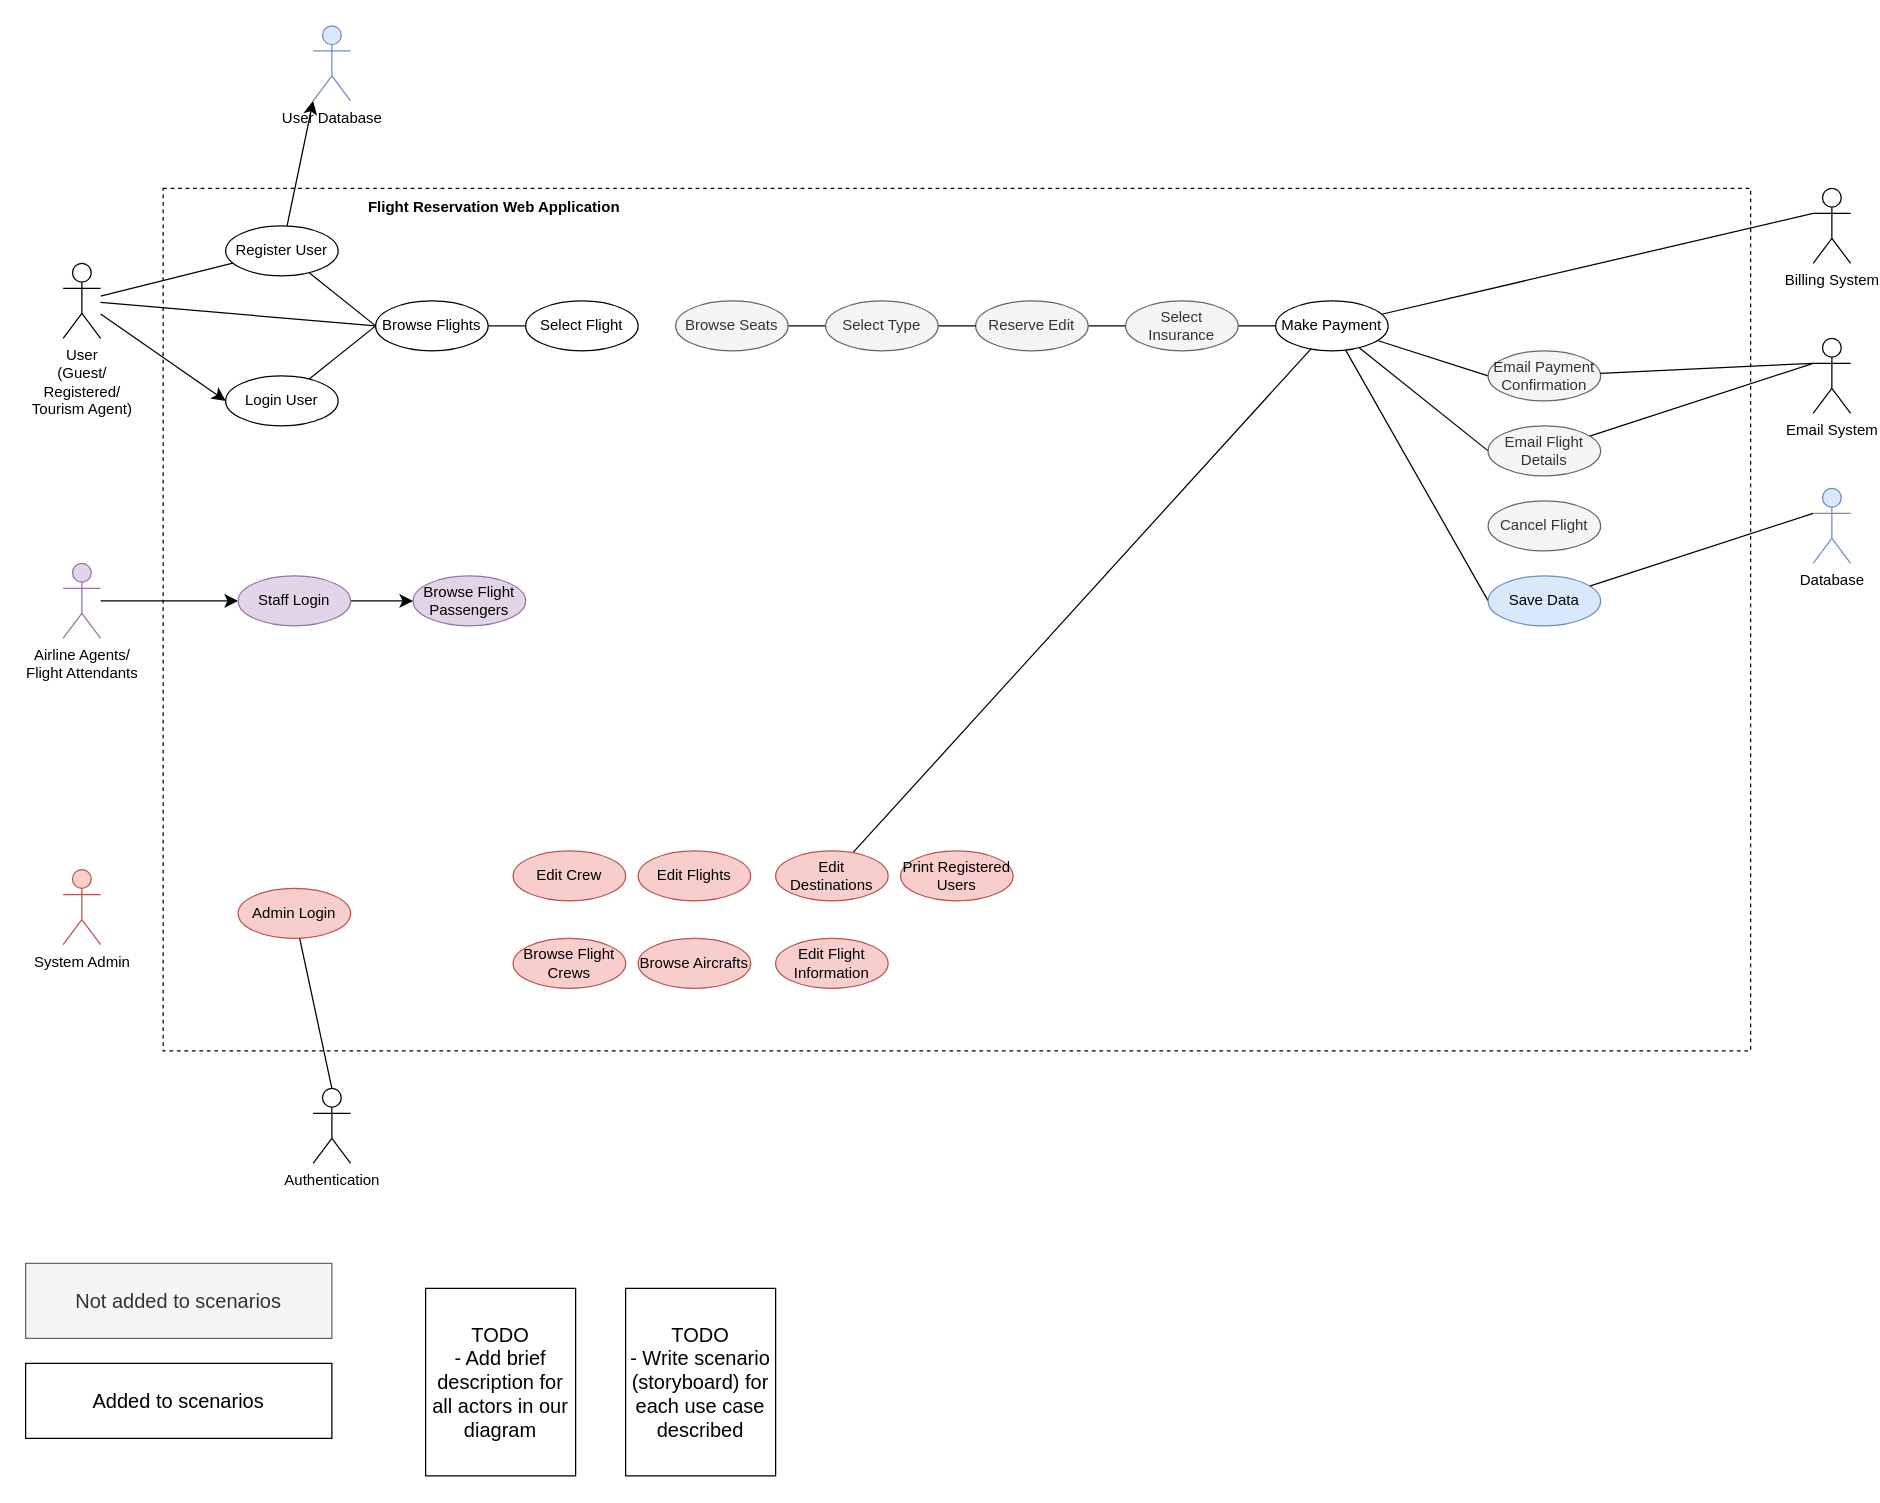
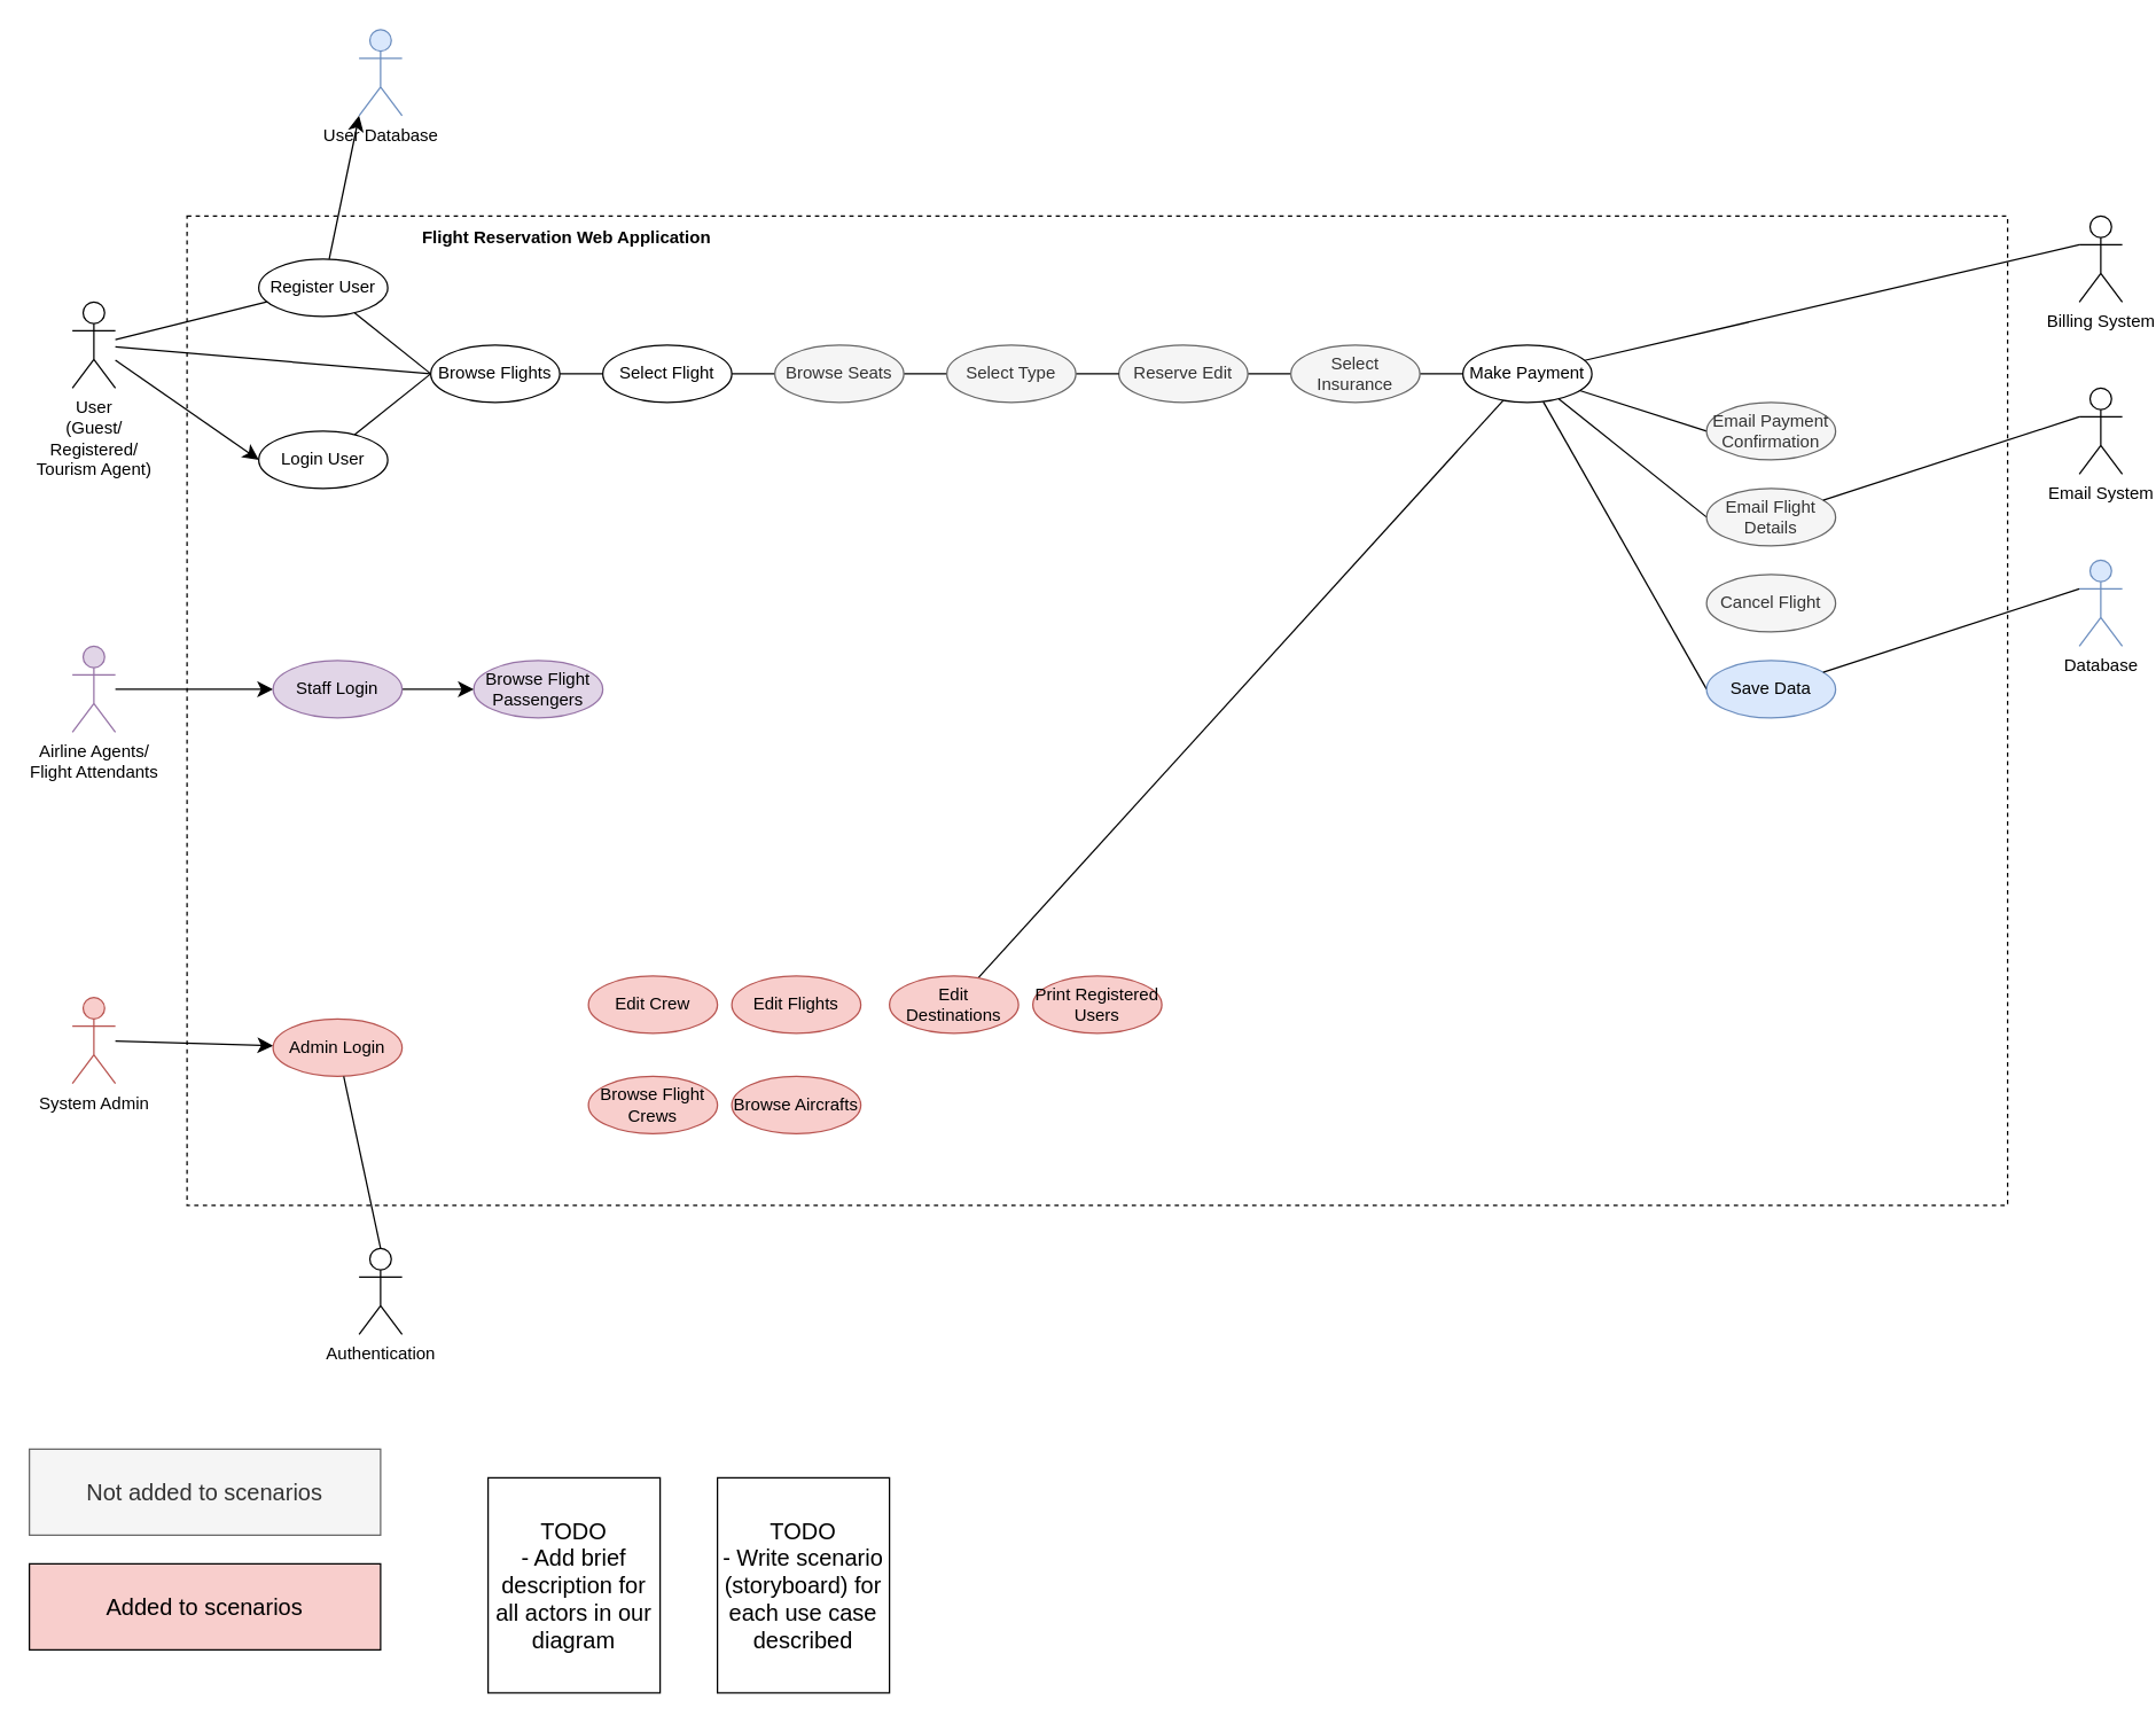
+ <mxCell id="17" style="edgeStyle=none;curved=1;rounded=0;orthogonalLoop=1;jettySize=auto;html=1;fontSize=12;startSize=8;endSize=8;endArrow=none;endFill=0;" edge="1" parent="1" source="18" target="34"><mxGeometry relative="1" as="geometry" /></mxCell>
- <mxCell id="56" style="edgeStyle=none;curved=1;rounded=0;orthogonalLoop=1;jettySize=auto;html=1;entryX=0;entryY=0.333;entryDx=0;entryDy=0;entryPerimeter=0;fontSize=12;startSize=8;endSize=8;endArrow=none;endFill=0;" edge="1" parent="1" source="28" target="24"><mxGeometry relative="1" as="geometry" /></mxCell>
+ <mxCell id="9" style="edgeStyle=none;curved=1;rounded=0;orthogonalLoop=1;jettySize=auto;html=1;fontSize=12;startSize=8;endSize=8;" edge="1" parent="1" source="10" target="59"><mxGeometry relative="1" as="geometry" /></mxCell>
- <mxCell id="51" value="Edit Flight Information" style="ellipse;whiteSpace=wrap;html=1;fillColor=#f8cecc;strokeColor=#b85450;" vertex="1" parent="1"><mxGeometry x="620" y="750" width="90" height="40" as="geometry" /></mxCell>
- <mxCell id="36" value="Added to scenarios" style="rounded=0;whiteSpace=wrap;html=1;fontSize=16;" vertex="1" parent="1"><mxGeometry x="20" y="1090" width="245" height="60" as="geometry" /></mxCell>
+ <mxCell id="36" value="Added to scenarios" style="rounded=0;whiteSpace=wrap;html=1;fontSize=16;fillColor=#f8cecc;" vertex="1" parent="1"><mxGeometry x="20" y="1090" width="245" height="60" as="geometry" /></mxCell>
